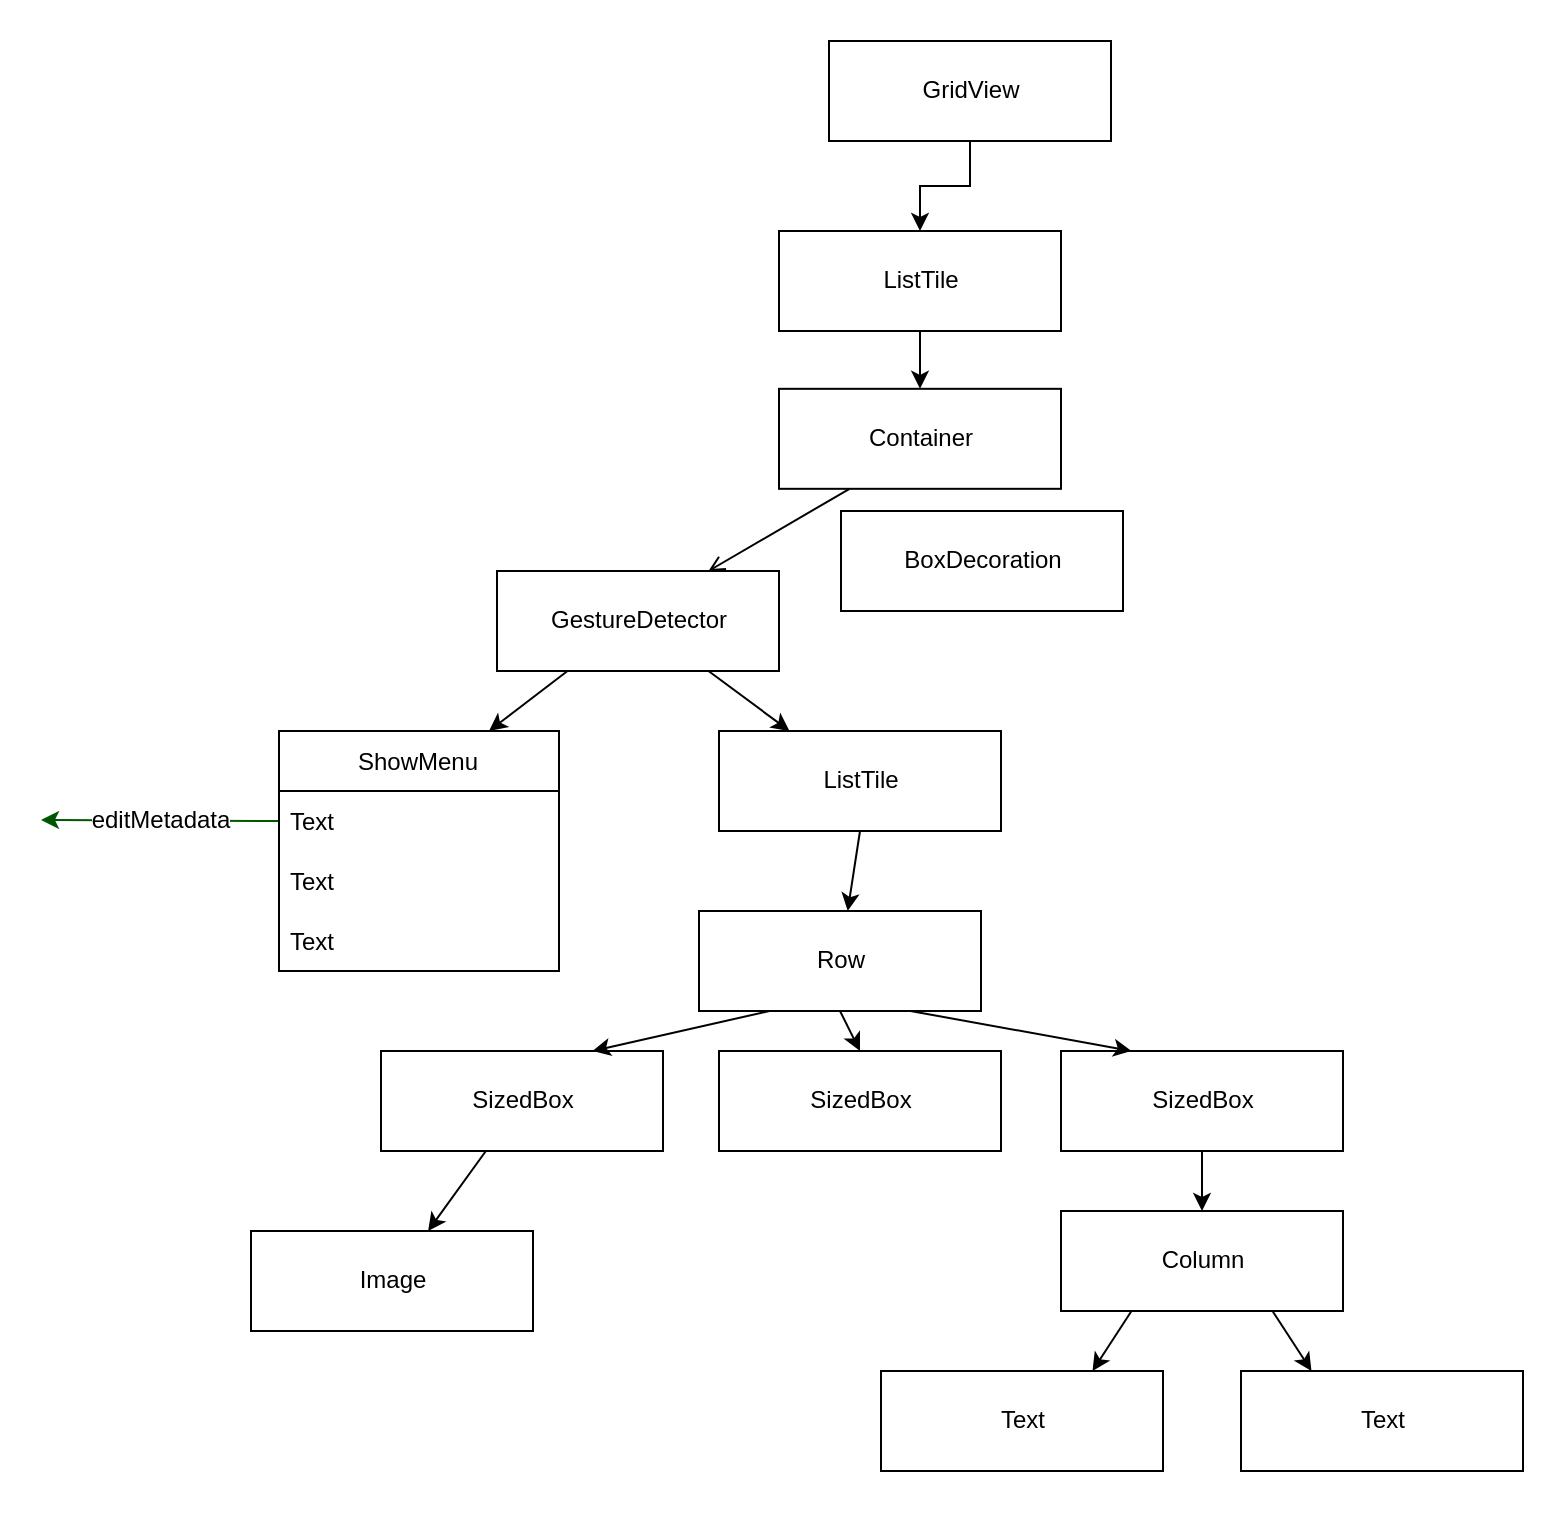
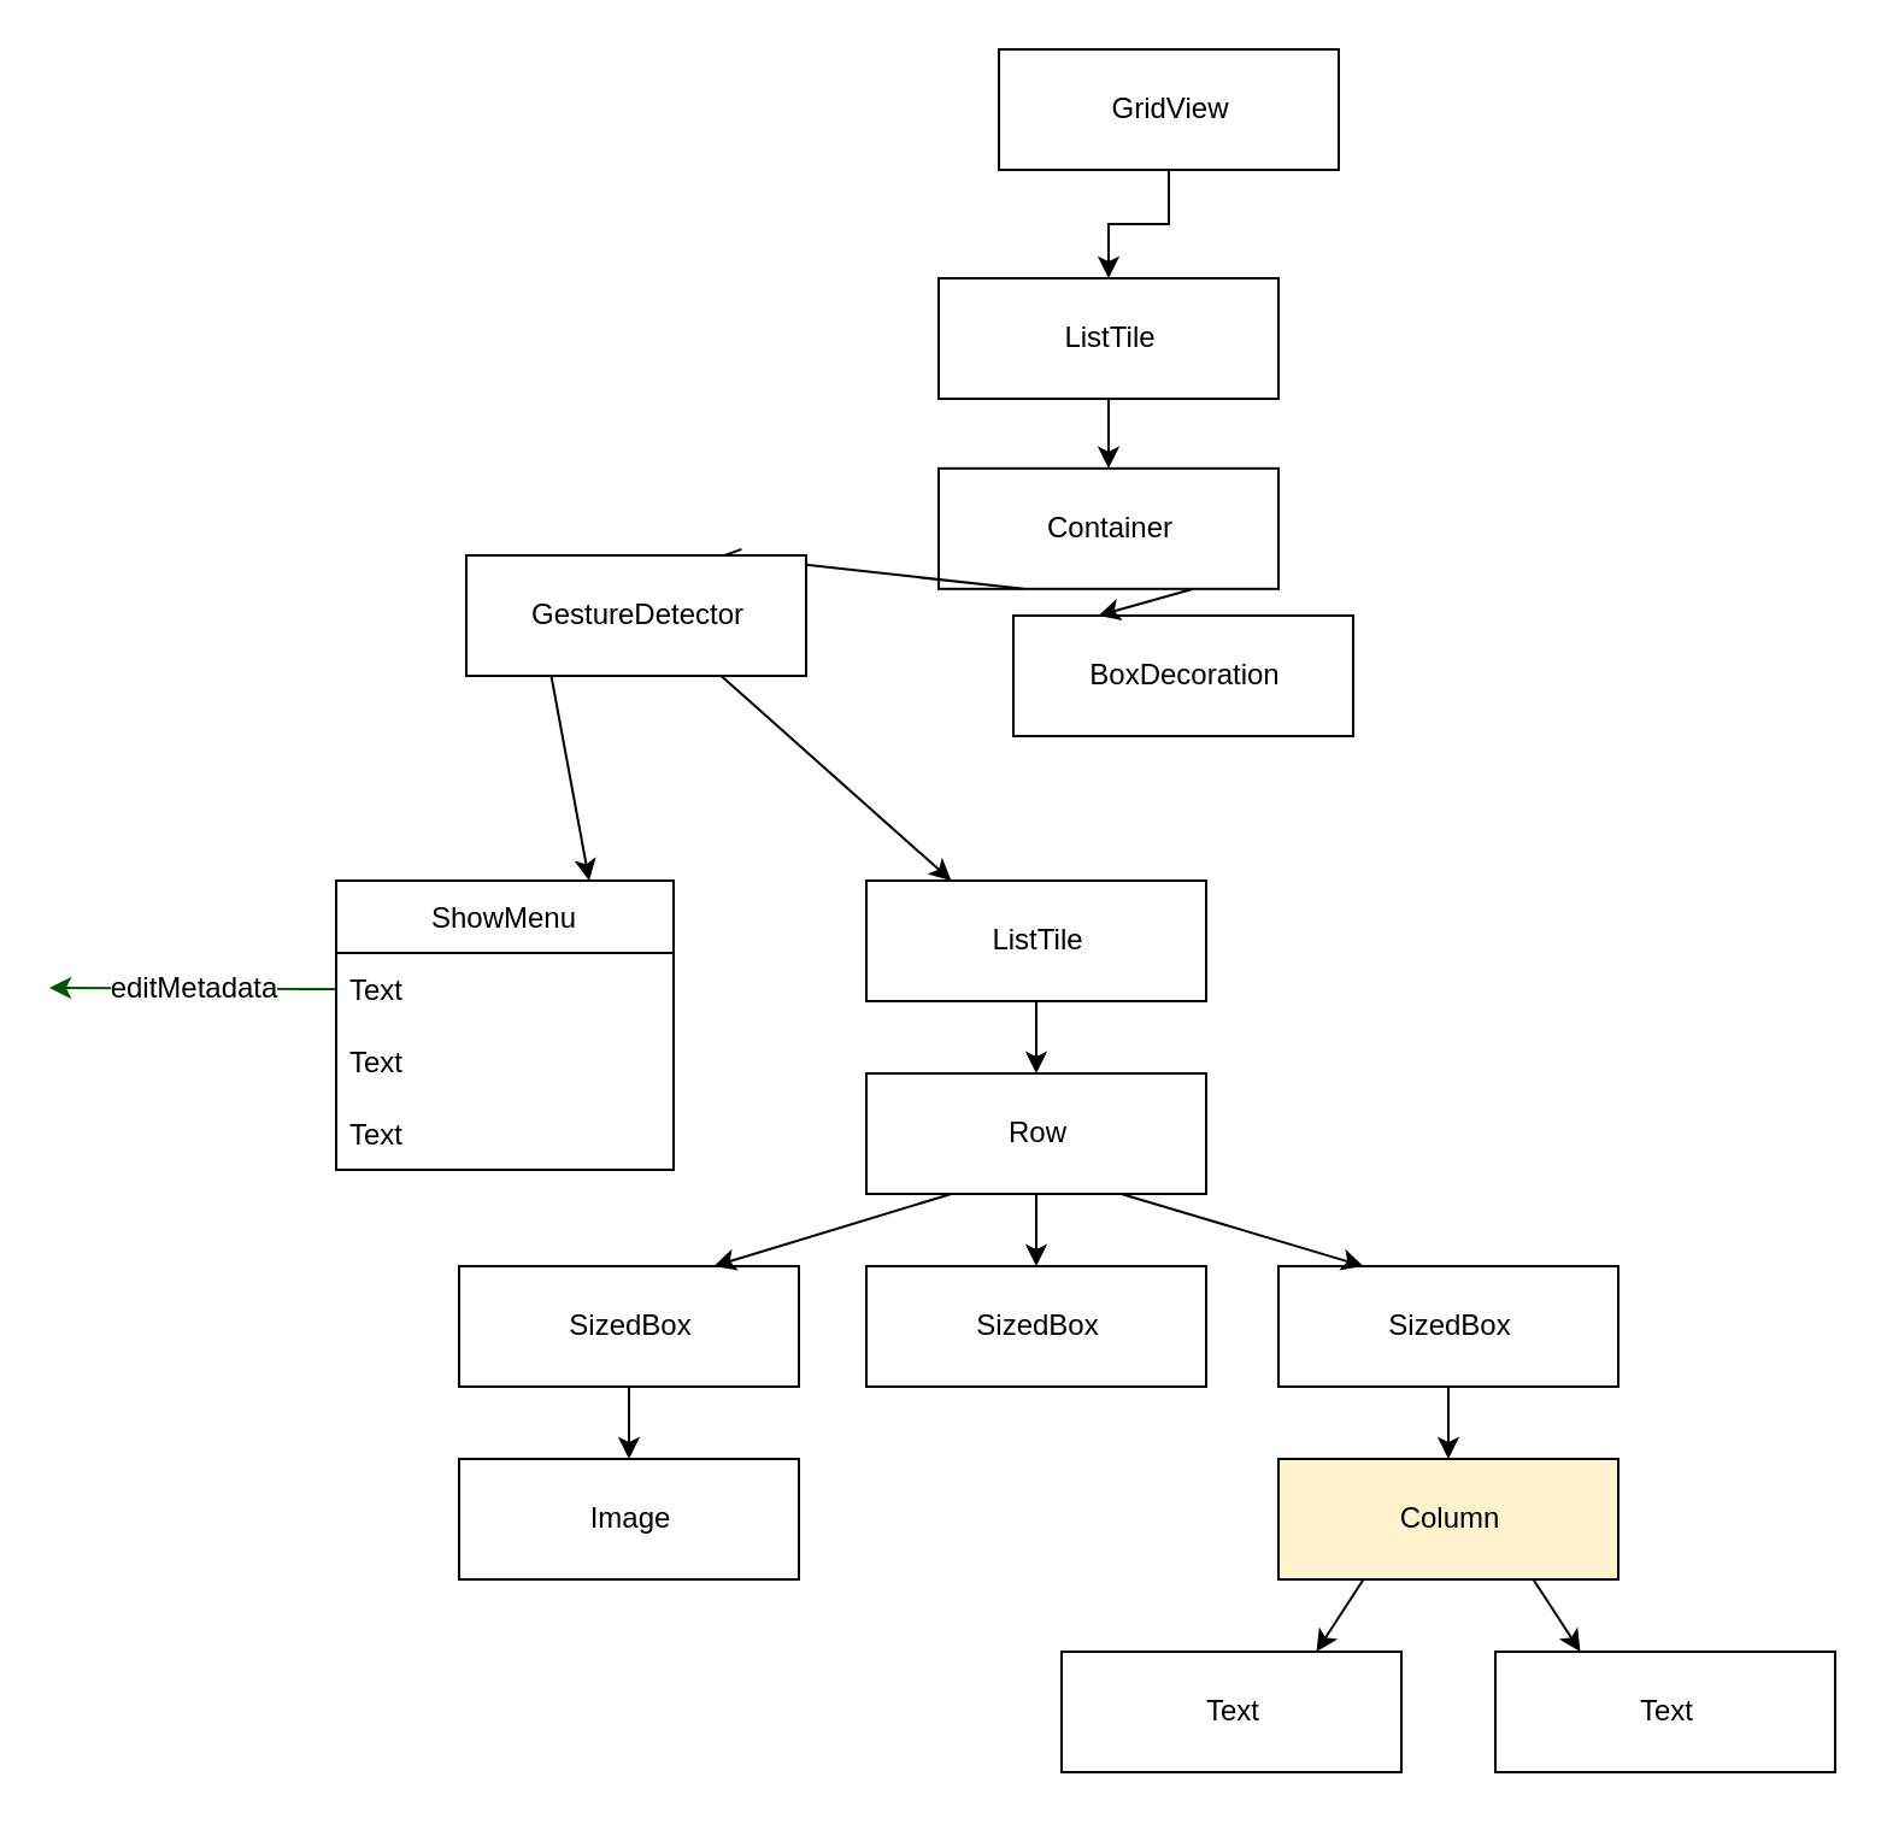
+ <mxCell id="12" value="" style="endArrow=classic;html=1;rounded=0;fontSize=14;exitX=0.75;exitY=1;exitDx=0;exitDy=0;entryX=0.25;entryY=0;entryDx=0;entryDy=0;" edge="1" parent="1" source="6" target="8"><mxGeometry width="50" height="50" relative="1" as="geometry"><mxPoint x="434.25" y="243.91" as="sourcePoint" /><mxPoint x="363.75" y="295" as="targetPoint" /></mxGeometry></mxCell>
- <mxCell id="9" value="GestureDetector" style="html=1;" vertex="1" parent="1"><mxGeometry x="248" y="285" width="141" height="50" as="geometry" /></mxCell>
+ <mxCell id="9" value="GestureDetector" style="html=1;" vertex="1" parent="1"><mxGeometry x="193" y="230" width="141" height="50" as="geometry" /></mxCell>
- <mxCell id="14" value="Row" style="html=1;" vertex="1" parent="1"><mxGeometry x="349" y="455" width="141" height="50" as="geometry" /></mxCell>
+ <mxCell id="14" value="Row" style="html=1;" vertex="1" parent="1"><mxGeometry x="359" y="445" width="141" height="50" as="geometry" /></mxCell>
- <mxCell id="23" value="Column" style="html=1;" vertex="1" parent="1"><mxGeometry x="530" y="605" width="141" height="50" as="geometry" /></mxCell>
+ <mxCell id="23" value="Column" style="html=1;fillColor=#fff2cc;" vertex="1" parent="1"><mxGeometry x="530" y="605" width="141" height="50" as="geometry" /></mxCell>
- <mxCell id="35" value="Image" style="html=1;" vertex="1" parent="1"><mxGeometry x="125" y="615" width="141" height="50" as="geometry" /></mxCell>
+ <mxCell id="35" value="Image" style="html=1;" vertex="1" parent="1"><mxGeometry x="190" y="605" width="141" height="50" as="geometry" /></mxCell>
